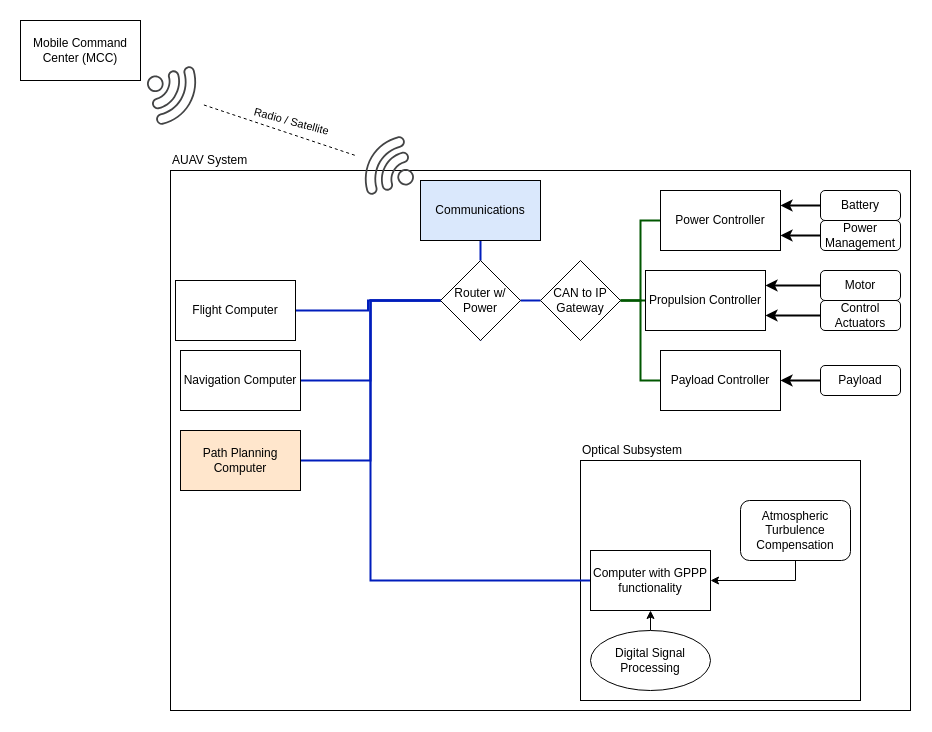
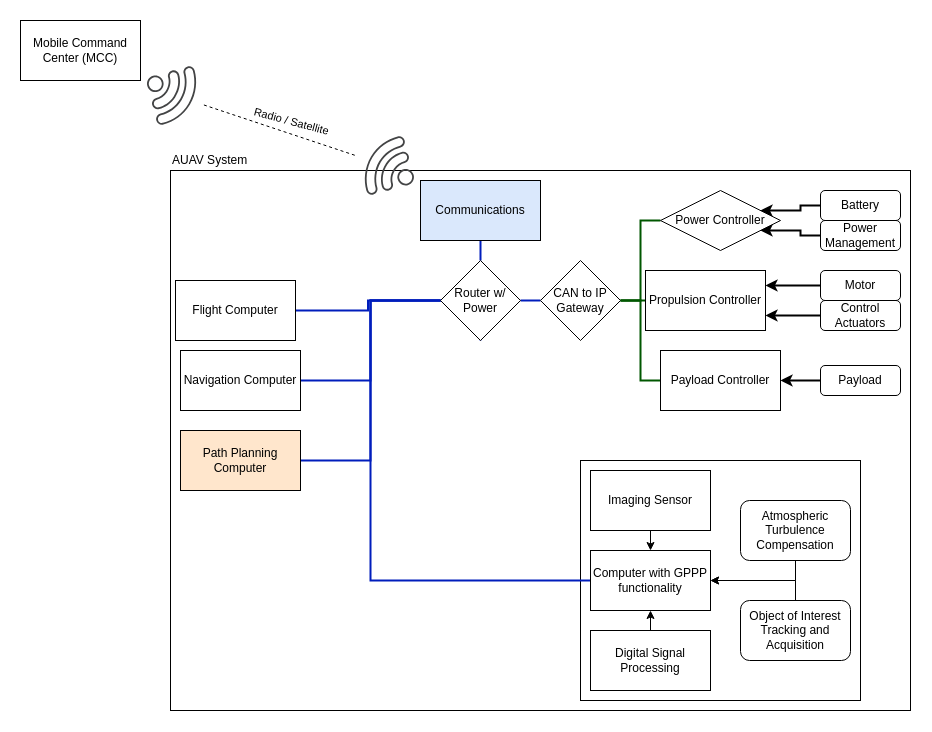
- <mxCell id="37" value="Power Controller" style="rounded=0;whiteSpace=wrap;html=1;" vertex="1" parent="1"><mxGeometry x="660" y="190" width="120" height="60" as="geometry" /></mxCell>
+ <mxCell id="37" value="Power Controller" style="rhombus;whiteSpace=wrap;html=1;" vertex="1" parent="1"><mxGeometry x="660" y="190" width="120" height="60" as="geometry" /></mxCell>
- <mxCell id="27" value="Optical Subsystem" style="text;html=1;strokeColor=none;fillColor=none;align=left;verticalAlign=middle;whiteSpace=wrap;rounded=0;" parent="1" vertex="1"><mxGeometry x="580" y="440" width="280" height="20" as="geometry" /></mxCell>
+ <mxCell id="16" value="Imaging Sensor" style="rounded=0;whiteSpace=wrap;html=1;fillColor=default;" parent="1" vertex="1"><mxGeometry x="590" y="470" width="120" height="60" as="geometry" /></mxCell>
+ <mxCell id="15" style="edgeStyle=orthogonalEdgeStyle;rounded=0;orthogonalLoop=1;jettySize=auto;html=1;exitX=0.5;exitY=1;exitDx=0;exitDy=0;entryX=0.5;entryY=0;entryDx=0;entryDy=0;" parent="1" source="16" target="18" edge="1"><mxGeometry relative="1" as="geometry" /></mxCell>
+ <mxCell id="25" style="edgeStyle=orthogonalEdgeStyle;rounded=0;orthogonalLoop=1;jettySize=auto;html=1;exitX=0.5;exitY=0;exitDx=0;exitDy=0;entryX=1;entryY=0.5;entryDx=0;entryDy=0;" parent="1" source="26" target="18" edge="1"><mxGeometry relative="1" as="geometry" /></mxCell>
+ <mxCell id="26" value="Object of Interest Tracking and Acquisition" style="rounded=1;whiteSpace=wrap;html=1;fillColor=default;" parent="1" vertex="1"><mxGeometry x="740" y="600" width="110" height="60" as="geometry" /></mxCell>
- <mxCell id="20" value="Digital Signal Processing" style="ellipse;whiteSpace=wrap;html=1;fillColor=default;" parent="1" vertex="1"><mxGeometry x="590" y="630" width="120" height="60" as="geometry" /></mxCell>
+ <mxCell id="20" value="Digital Signal Processing" style="rounded=0;whiteSpace=wrap;html=1;fillColor=default;" parent="1" vertex="1"><mxGeometry x="590" y="630" width="120" height="60" as="geometry" /></mxCell>
